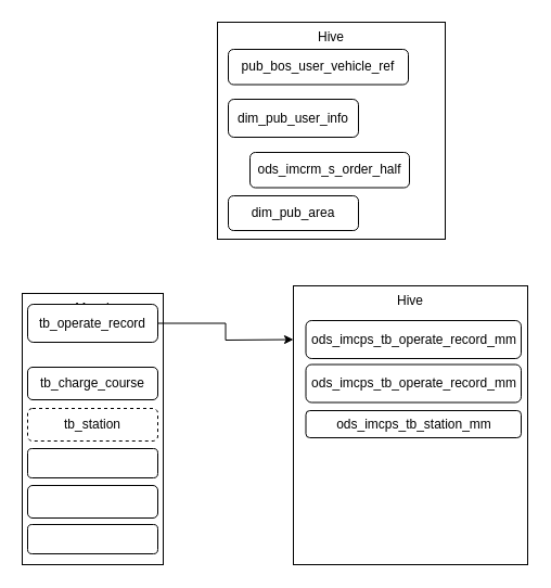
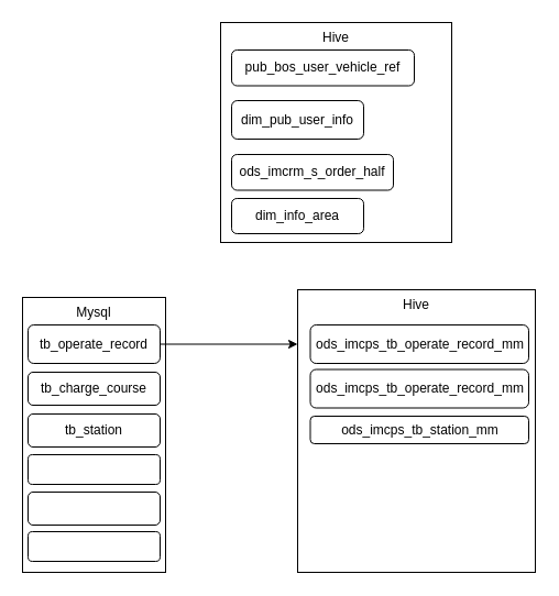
- <mxCell id="14" value="ods_imcrm_s_order_half" style="rounded=1;whiteSpace=wrap;html=1;" vertex="1" parent="1"><mxGeometry x="230" y="140" width="147" height="32.5" as="geometry" /></mxCell>
+ <mxCell id="14" value="ods_imcrm_s_order_half" style="rounded=1;whiteSpace=wrap;html=1;" vertex="1" parent="1"><mxGeometry x="210" y="140" width="147" height="32.5" as="geometry" /></mxCell>
- <mxCell id="12" value="dim_pub_area" style="rounded=1;whiteSpace=wrap;html=1;" vertex="1" parent="1"><mxGeometry x="210" y="180" width="120" height="32" as="geometry" /></mxCell>
+ <mxCell id="12" value="dim_info_area" style="rounded=1;whiteSpace=wrap;html=1;" vertex="1" parent="1"><mxGeometry x="210" y="180" width="120" height="32" as="geometry" /></mxCell>
- <mxCell id="4" value="tb_operate_record" style="rounded=1;whiteSpace=wrap;html=1;" vertex="1" parent="1"><mxGeometry x="25" y="280" width="120" height="35" as="geometry" /></mxCell>
+ <mxCell id="4" value="tb_operate_record" style="rounded=1;whiteSpace=wrap;html=1;" vertex="1" parent="1"><mxGeometry x="25" y="295" width="120" height="35" as="geometry" /></mxCell>
- <mxCell id="6" value="tb_station" style="rounded=1;whiteSpace=wrap;html=1;dashed=1;" vertex="1" parent="1"><mxGeometry x="25" y="376" width="120" height="30" as="geometry" /></mxCell>
+ <mxCell id="6" value="tb_station" style="rounded=1;whiteSpace=wrap;html=1;" vertex="1" parent="1"><mxGeometry x="25" y="376" width="120" height="30" as="geometry" /></mxCell>
